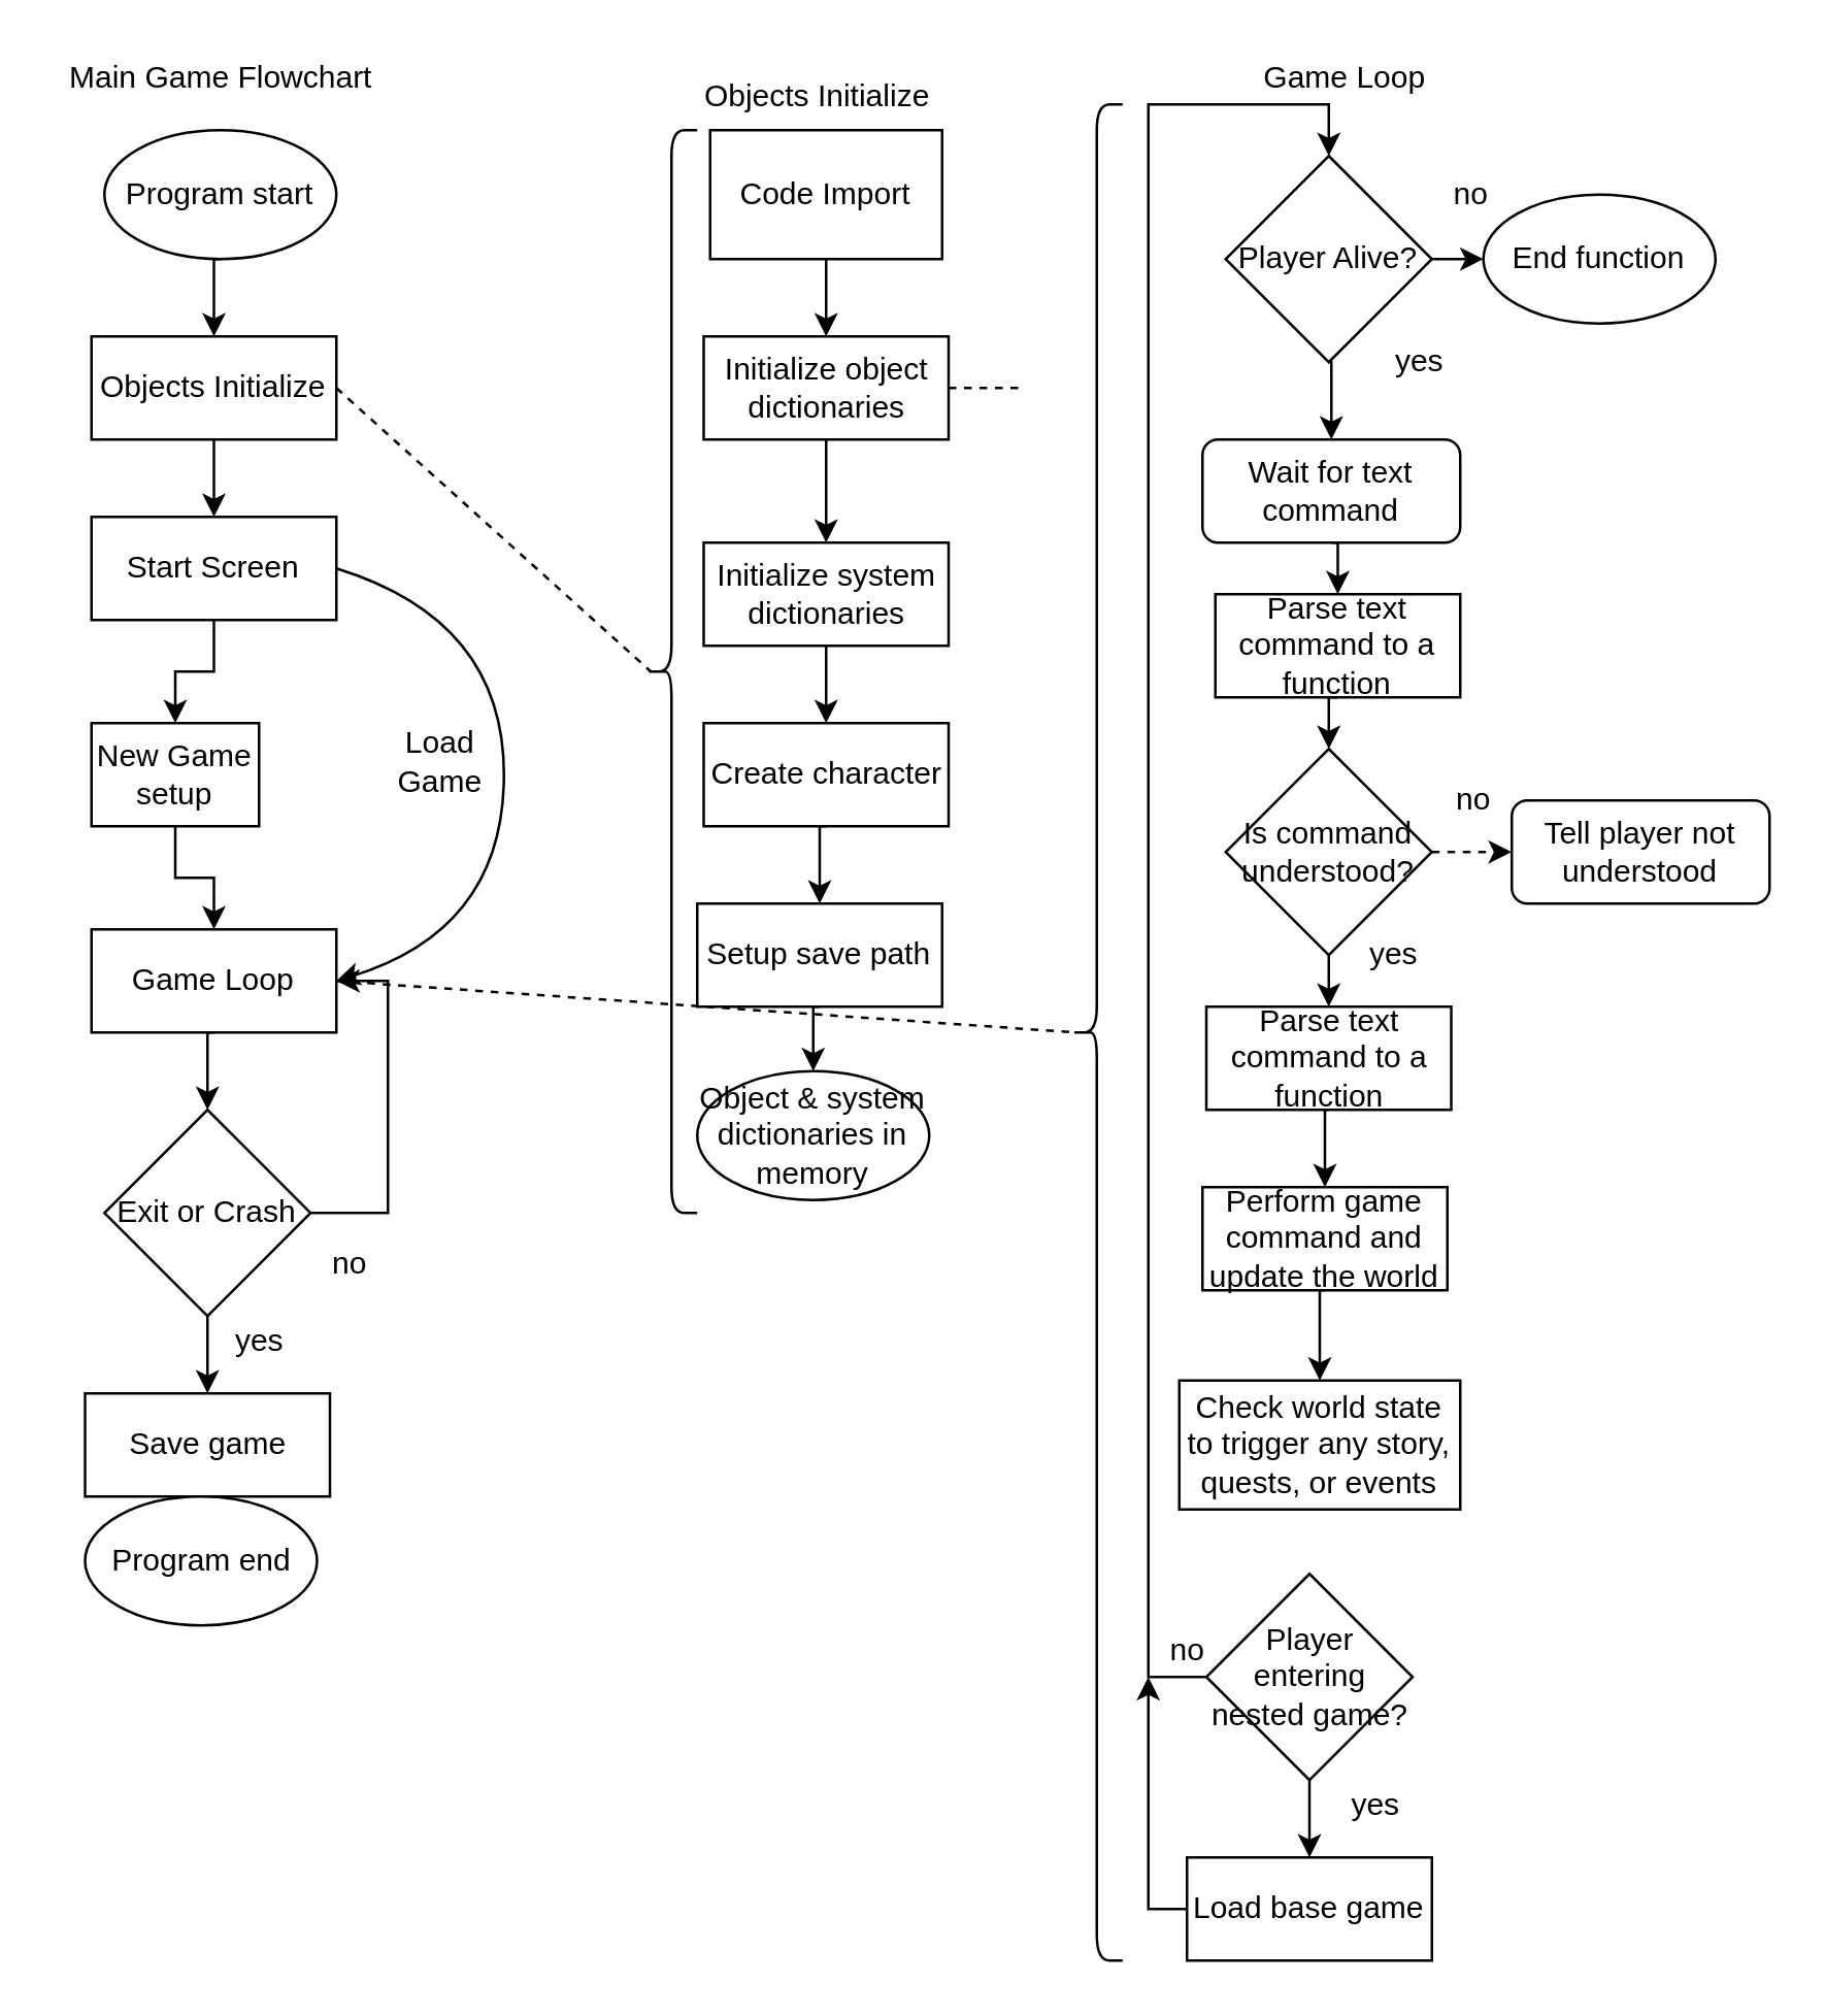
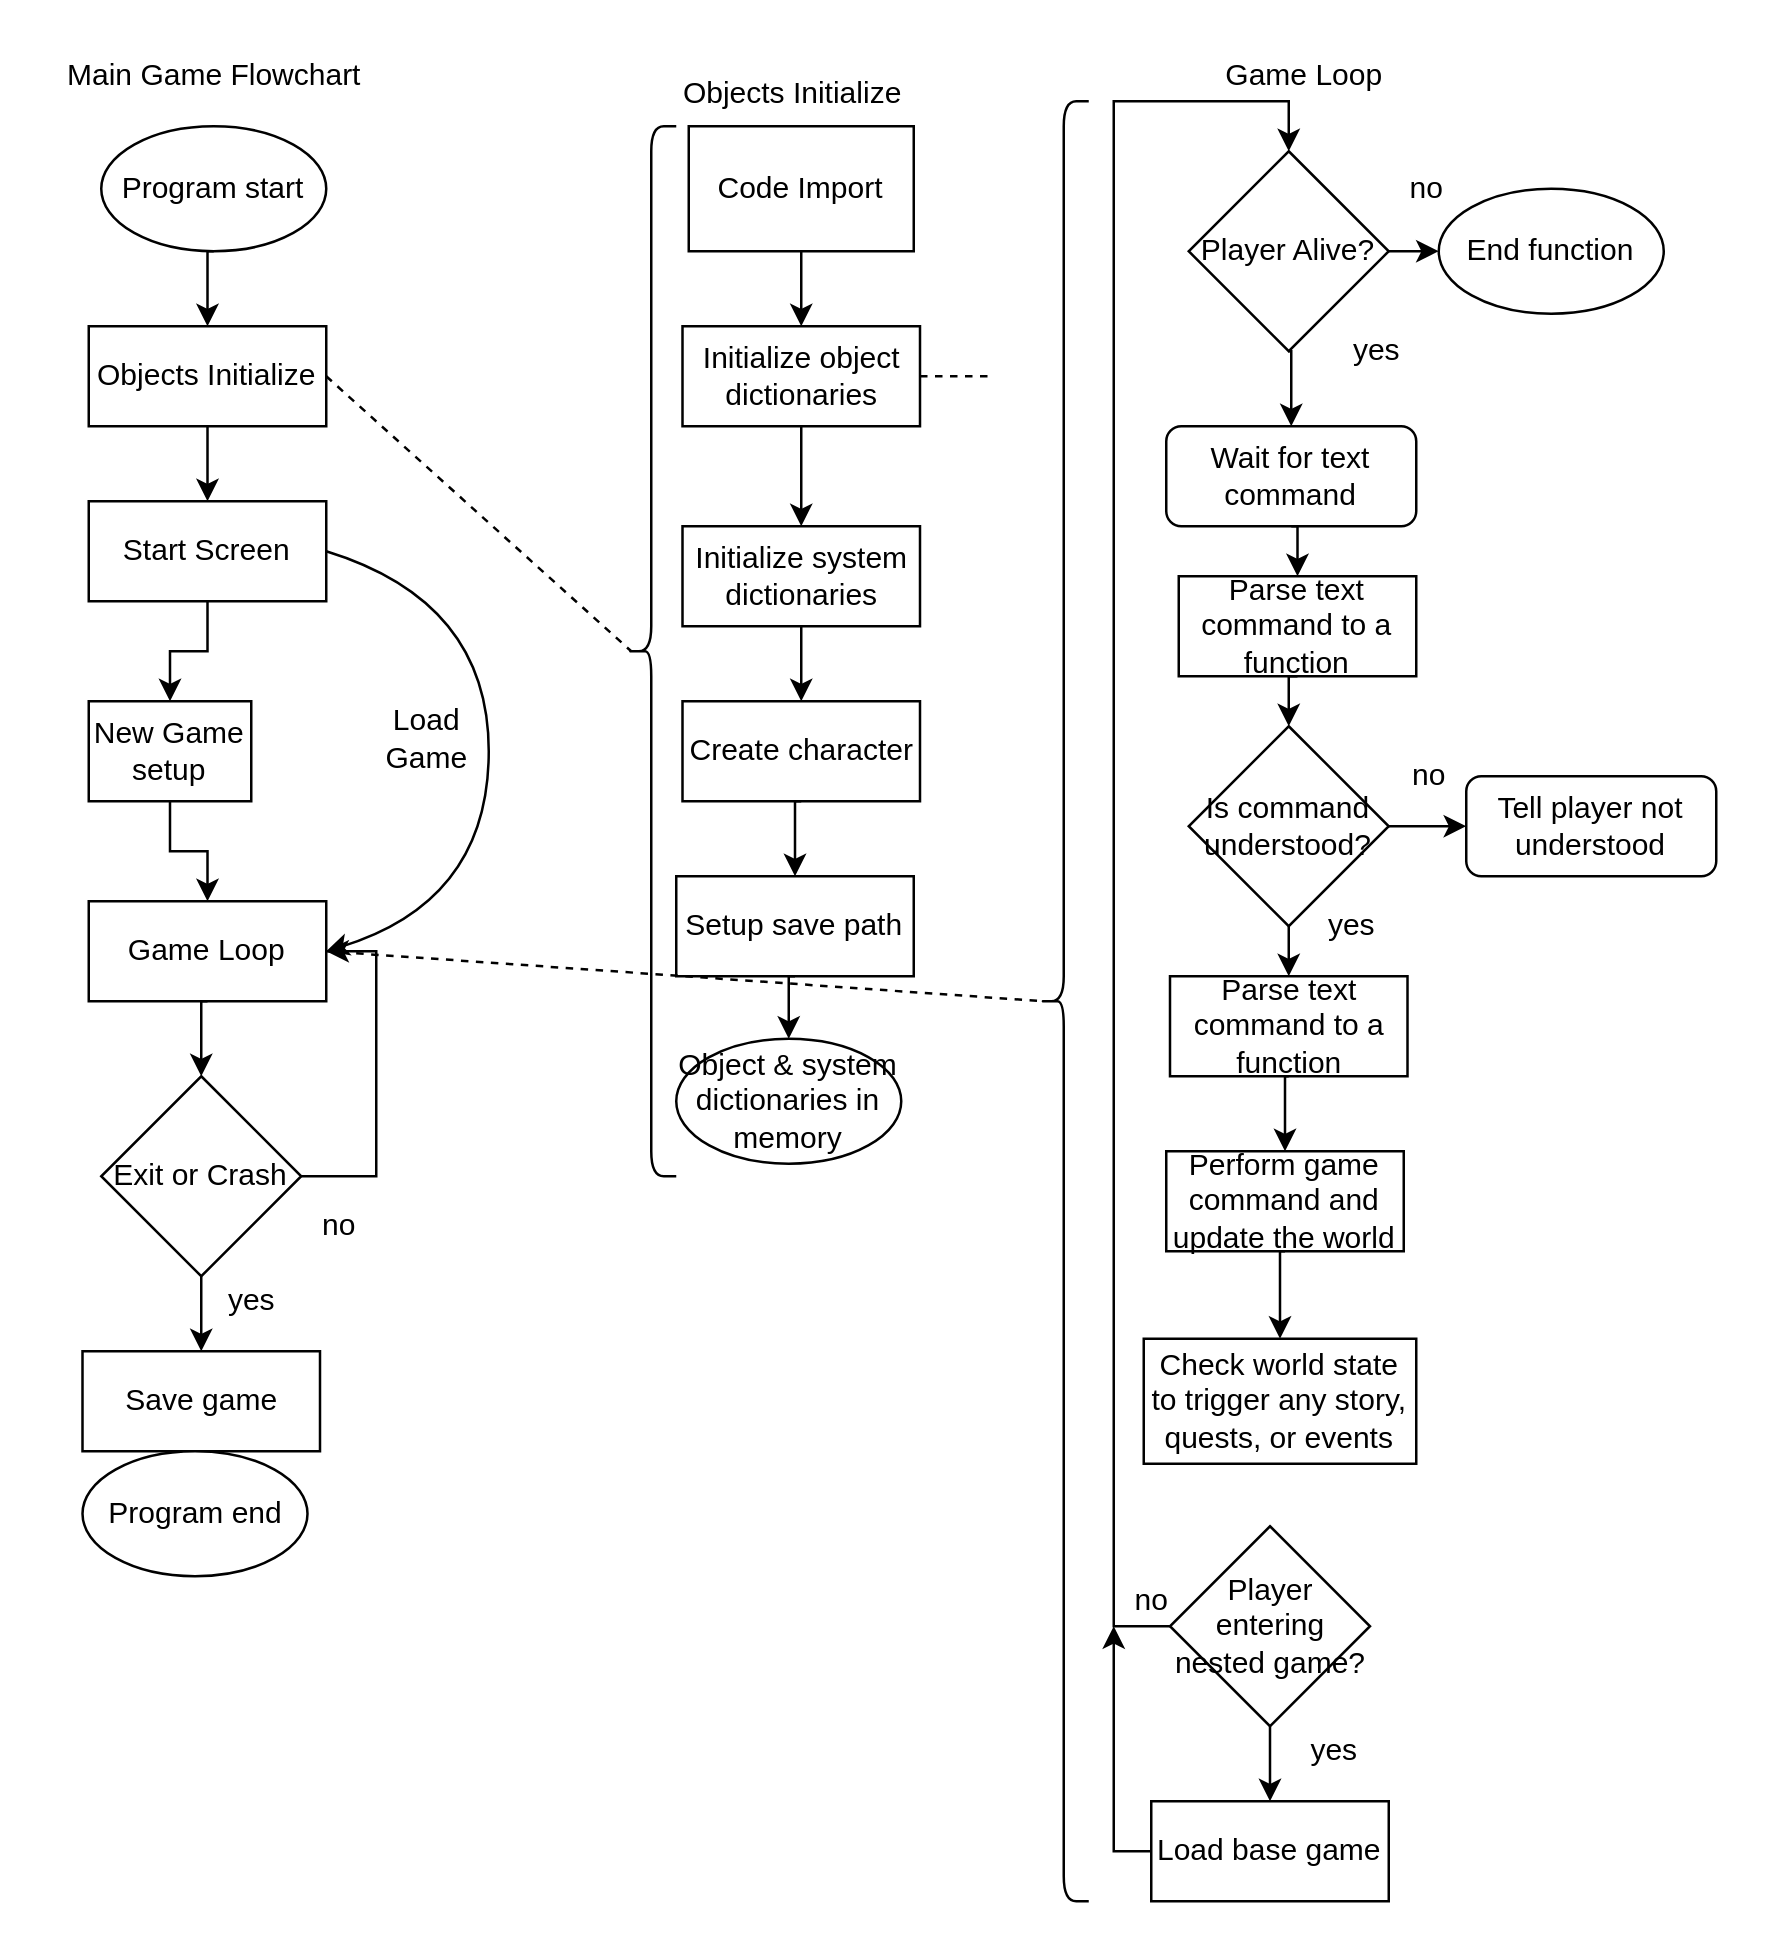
- <mxCell id="51" style="edgeStyle=orthogonalEdgeStyle;rounded=0;orthogonalLoop=1;jettySize=auto;html=1;exitX=1;exitY=0.5;exitDx=0;exitDy=0;entryX=0;entryY=0.5;entryDx=0;entryDy=0;dashed=1;" edge="1" parent="1" source="52" target="56"><mxGeometry relative="1" as="geometry" /></mxCell>
+ <mxCell id="51" style="edgeStyle=orthogonalEdgeStyle;rounded=0;orthogonalLoop=1;jettySize=auto;html=1;exitX=1;exitY=0.5;exitDx=0;exitDy=0;entryX=0;entryY=0.5;entryDx=0;entryDy=0;" edge="1" parent="1" source="52" target="56"><mxGeometry relative="1" as="geometry" /></mxCell>
